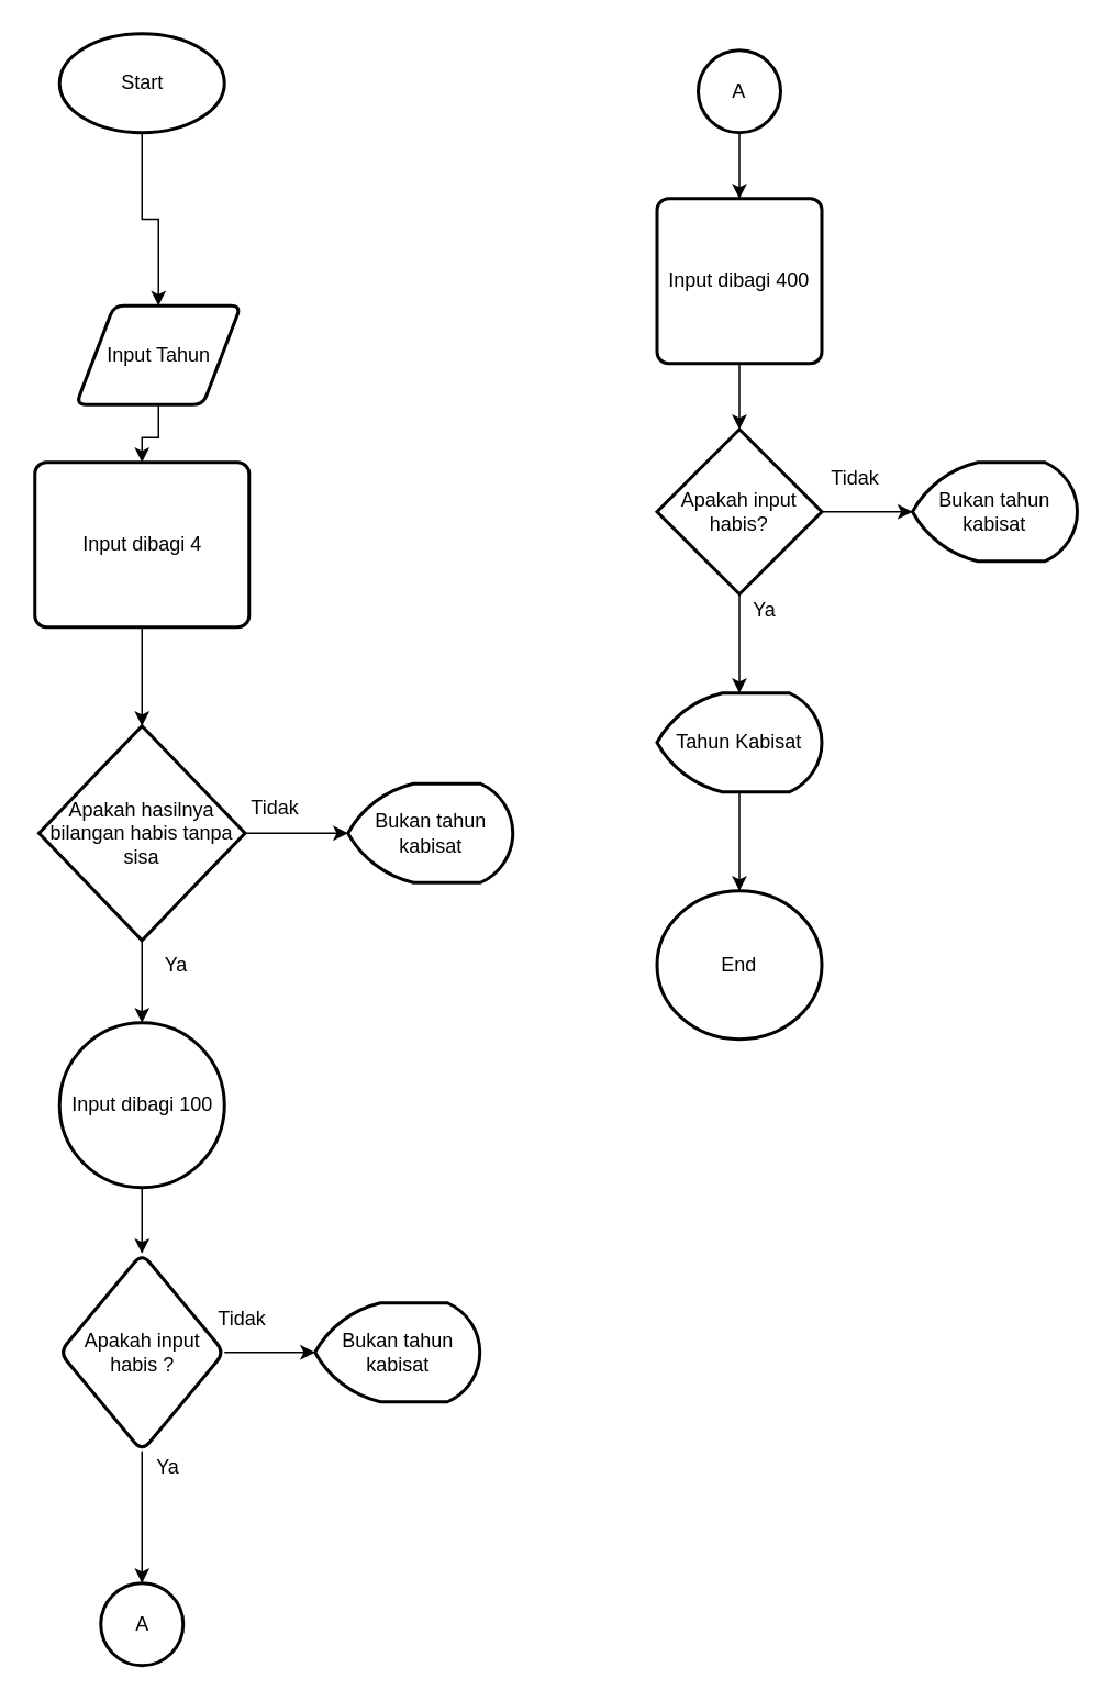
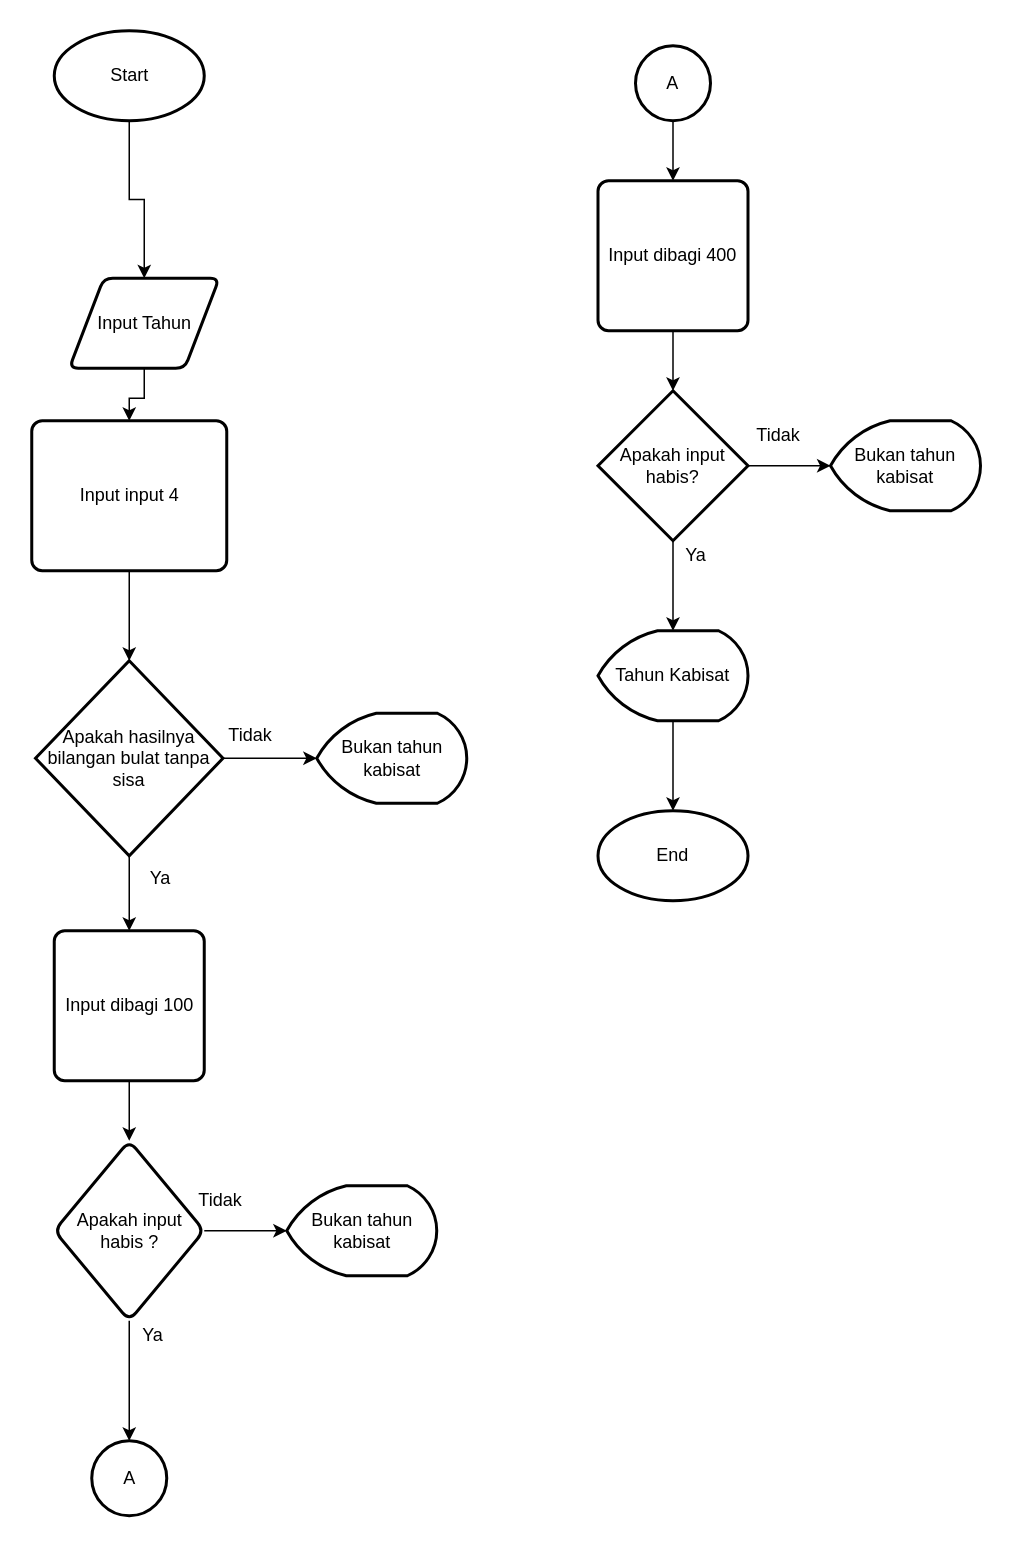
- <mxCell id="6" value="Input dibagi 4" style="rounded=1;whiteSpace=wrap;html=1;absoluteArcSize=1;arcSize=14;strokeWidth=2;" vertex="1" parent="1"><mxGeometry x="20.5" y="280" width="130" height="100" as="geometry" /></mxCell>
+ <mxCell id="6" value="Input input 4" style="rounded=1;whiteSpace=wrap;html=1;absoluteArcSize=1;arcSize=14;strokeWidth=2;" vertex="1" parent="1"><mxGeometry x="20.5" y="280" width="130" height="100" as="geometry" /></mxCell>
- <mxCell id="9" value="Apakah &lt;span class=&quot;whb&quot;&gt;hasilnya bilangan habis tanpa sisa&lt;/span&gt;" style="strokeWidth=2;html=1;shape=mxgraph.flowchart.decision;whiteSpace=wrap;" vertex="1" parent="1"><mxGeometry x="23" y="440" width="125" height="130" as="geometry" /></mxCell>
+ <mxCell id="9" value="Apakah &lt;span class=&quot;whb&quot;&gt;hasilnya bilangan bulat tanpa sisa&lt;/span&gt;" style="strokeWidth=2;html=1;shape=mxgraph.flowchart.decision;whiteSpace=wrap;" vertex="1" parent="1"><mxGeometry x="23" y="440" width="125" height="130" as="geometry" /></mxCell>
- <mxCell id="35" value="End" style="strokeWidth=2;html=1;shape=mxgraph.flowchart.start_1;whiteSpace=wrap;" vertex="1" parent="1"><mxGeometry x="398" y="540" width="100" height="90" as="geometry" /></mxCell>
+ <mxCell id="35" value="End" style="strokeWidth=2;html=1;shape=mxgraph.flowchart.start_1;whiteSpace=wrap;" vertex="1" parent="1"><mxGeometry x="398" y="540" width="100" height="60" as="geometry" /></mxCell>
- <mxCell id="12" value="Input dibagi 100" style="ellipse;whiteSpace=wrap;html=1;absoluteArcSize=1;arcSize=14;strokeWidth=2;" vertex="1" parent="1"><mxGeometry x="35.5" y="620" width="100" height="100" as="geometry" /></mxCell>
+ <mxCell id="12" value="Input dibagi 100" style="rounded=1;whiteSpace=wrap;html=1;absoluteArcSize=1;arcSize=14;strokeWidth=2;" vertex="1" parent="1"><mxGeometry x="35.5" y="620" width="100" height="100" as="geometry" /></mxCell>
